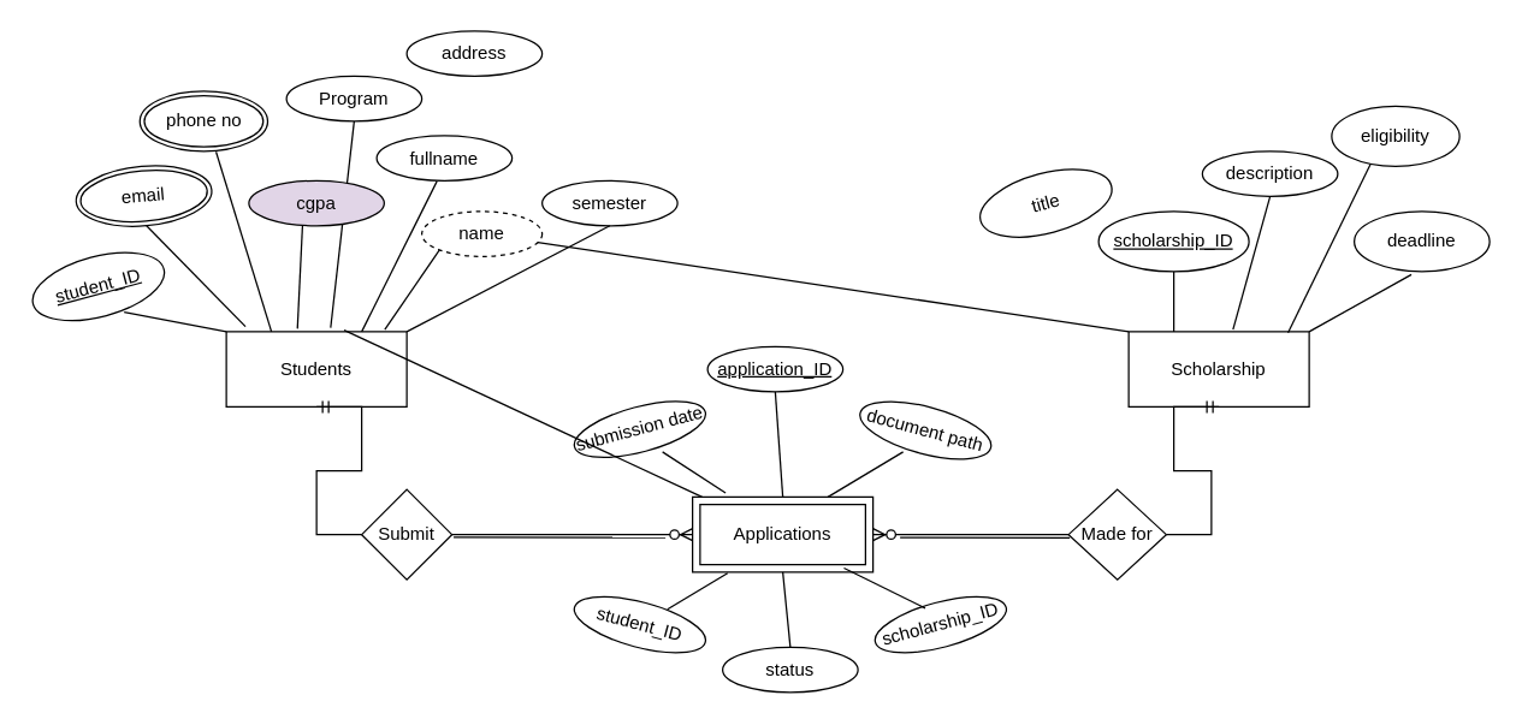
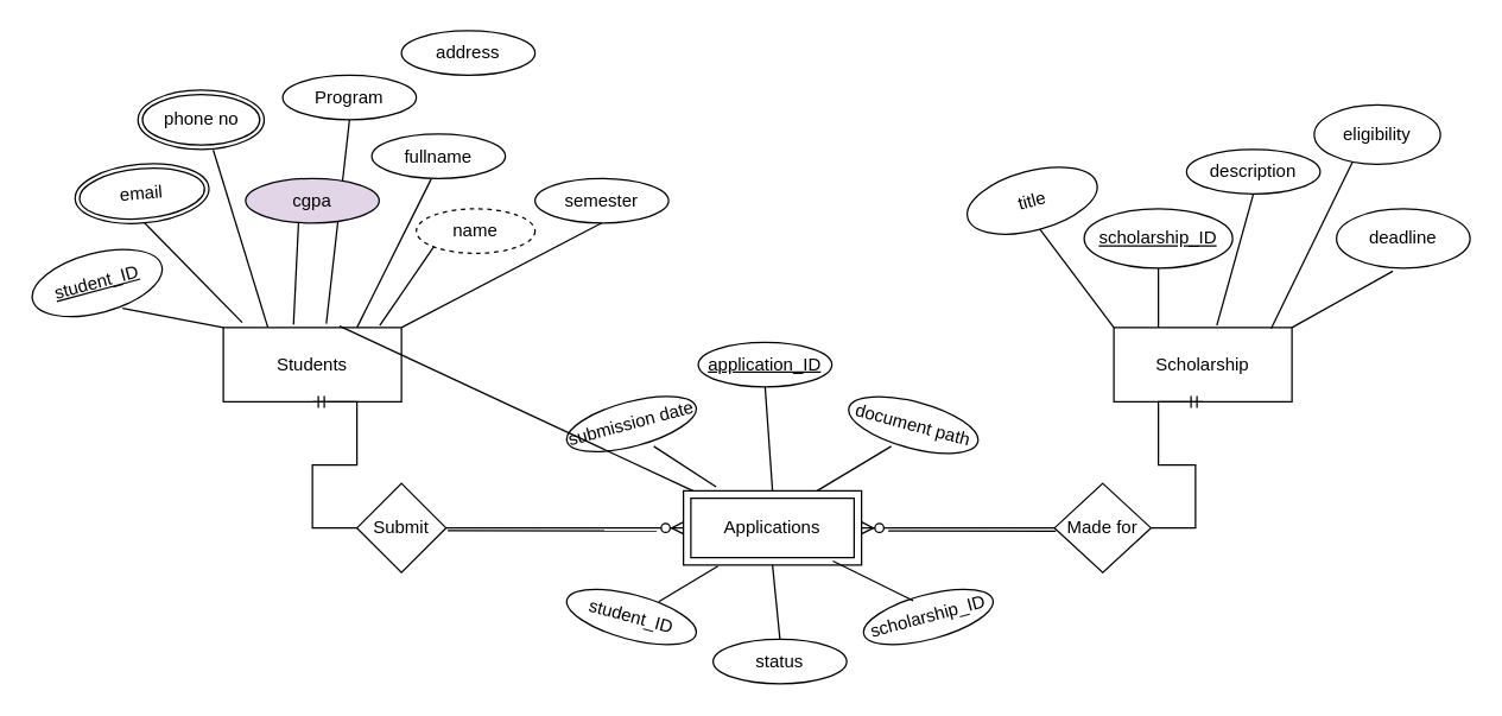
- <mxCell id="40" value="" style="endArrow=none;html=1;rounded=0;exitX=0;exitY=0;exitDx=0;exitDy=0;" parent="1" source="3" target="13" edge="1"><mxGeometry relative="1" as="geometry"><mxPoint x="510" y="210" as="sourcePoint" /><mxPoint x="670" y="210" as="targetPoint" /></mxGeometry></mxCell>
+ <mxCell id="40" value="" style="endArrow=none;html=1;rounded=0;entryX=0.5;entryY=1;entryDx=0;entryDy=0;exitX=0;exitY=0;exitDx=0;exitDy=0;" parent="1" source="3" target="37" edge="1"><mxGeometry relative="1" as="geometry"><mxPoint x="510" y="210" as="sourcePoint" /><mxPoint x="670" y="210" as="targetPoint" /></mxGeometry></mxCell>
